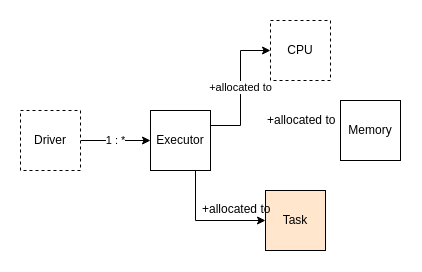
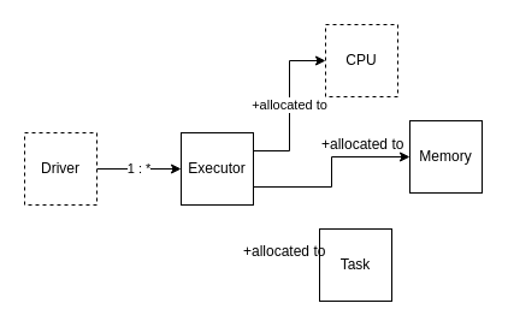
+ <mxCell id="6" style="edgeStyle=orthogonalEdgeStyle;rounded=0;orthogonalLoop=1;jettySize=auto;html=1;exitX=1;exitY=0.75;exitDx=0;exitDy=0;" edge="1" parent="1" source="7" target="9"><mxGeometry relative="1" as="geometry" /></mxCell>
- <mxCell id="4" style="edgeStyle=orthogonalEdgeStyle;rounded=0;orthogonalLoop=1;jettySize=auto;html=1;entryX=0;entryY=0.5;entryDx=0;entryDy=0;exitX=0.75;exitY=1;exitDx=0;exitDy=0;" edge="1" parent="1" source="7" target="10"><mxGeometry relative="1" as="geometry" /></mxCell>
- <mxCell id="10" value="Task" style="whiteSpace=wrap;html=1;aspect=fixed;fillColor=#ffe6cc;" vertex="1" parent="1"><mxGeometry x="265" y="190" width="60" height="60" as="geometry" /></mxCell>
+ <mxCell id="10" value="Task" style="whiteSpace=wrap;html=1;aspect=fixed;" vertex="1" parent="1"><mxGeometry x="265" y="190" width="60" height="60" as="geometry" /></mxCell>
